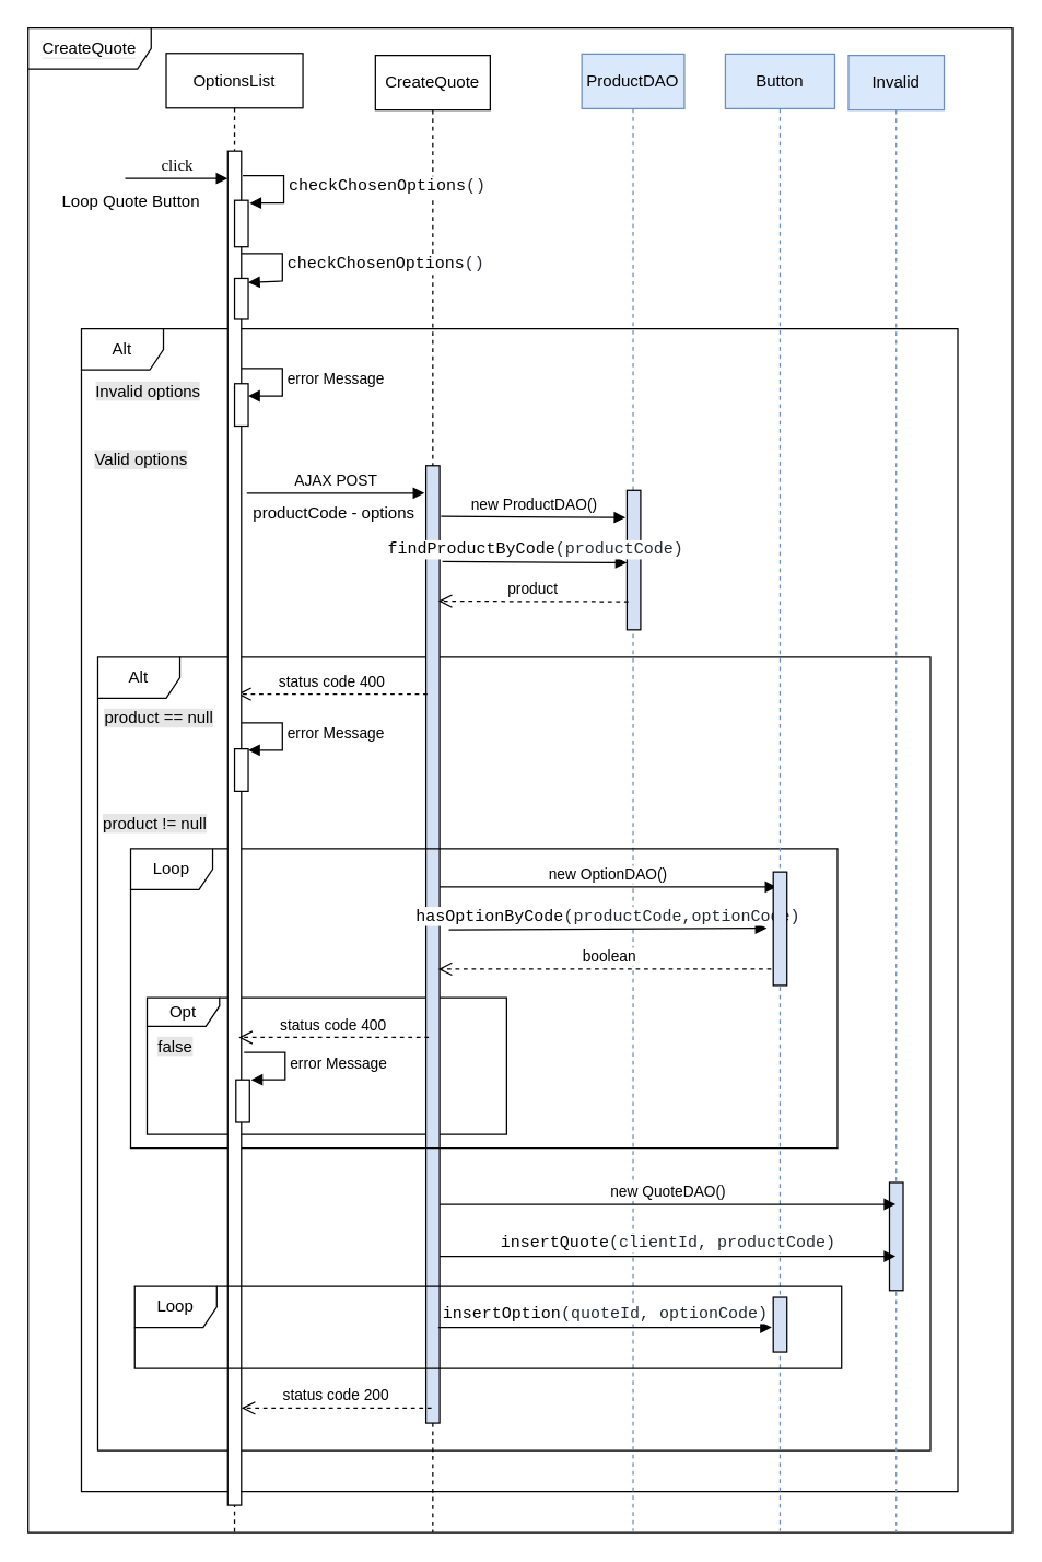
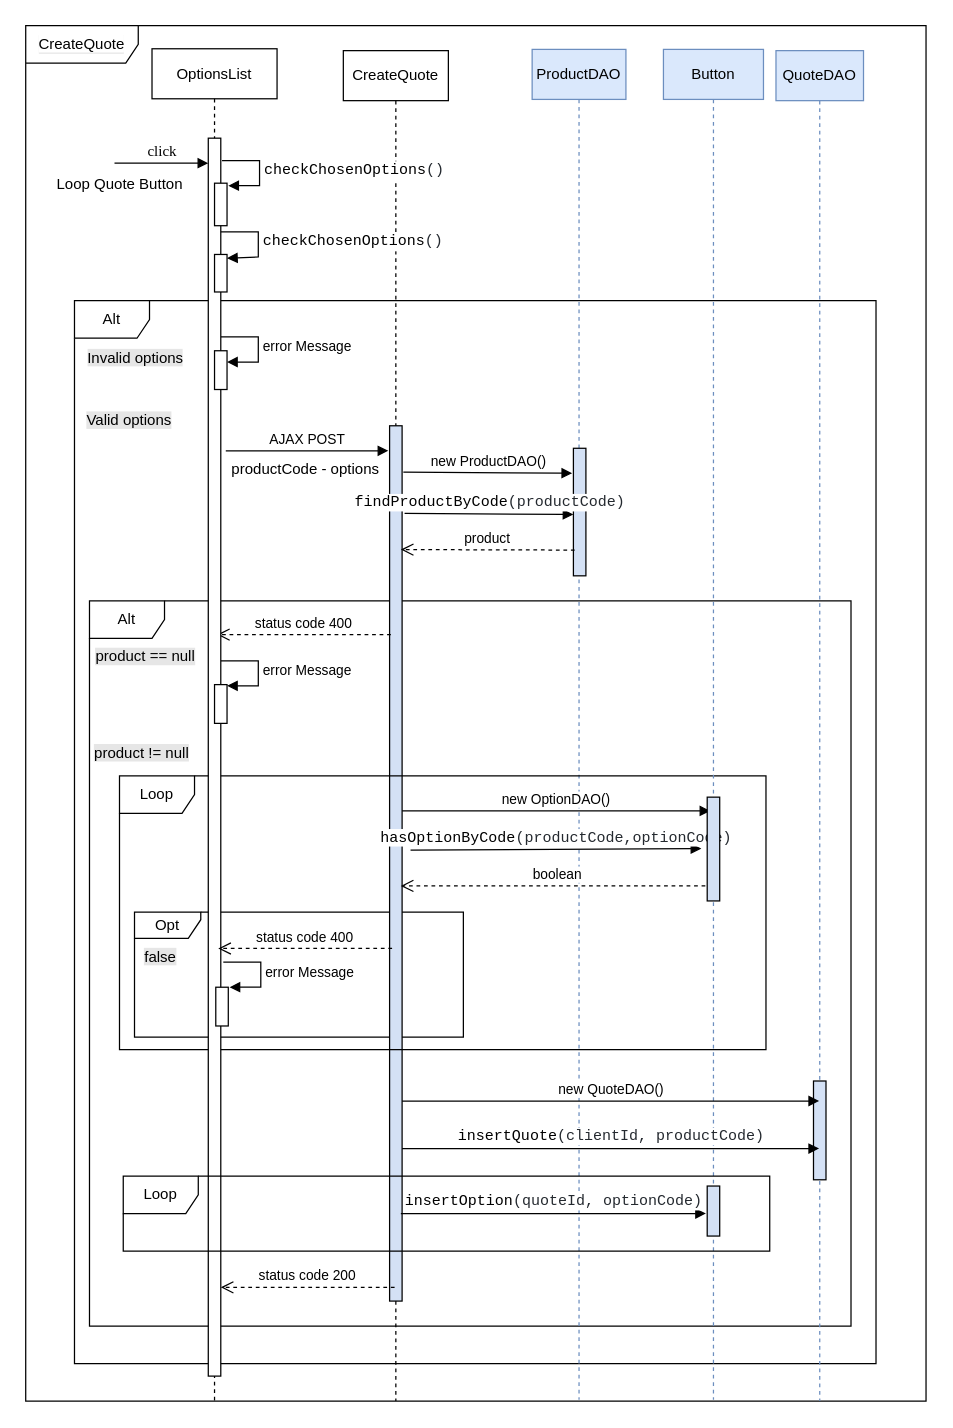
- <mxCell id="20" value="Invalid" style="shape=umlLifeline;perimeter=lifelinePerimeter;whiteSpace=wrap;html=1;container=1;collapsible=0;recursiveResize=0;outlineConnect=0;fillColor=#dae8fc;strokeColor=#6c8ebf;" vertex="1" parent="1"><mxGeometry x="620" y="40" width="70" height="1080" as="geometry" /></mxCell>
+ <mxCell id="20" value="QuoteDAO" style="shape=umlLifeline;perimeter=lifelinePerimeter;whiteSpace=wrap;html=1;container=1;collapsible=0;recursiveResize=0;outlineConnect=0;fillColor=#dae8fc;strokeColor=#6c8ebf;" vertex="1" parent="1"><mxGeometry x="620" y="40" width="70" height="1080" as="geometry" /></mxCell>
